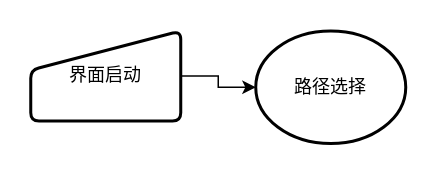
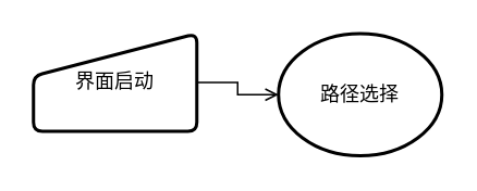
- <mxCell id="3" style="edgeStyle=orthogonalEdgeStyle;rounded=0;orthogonalLoop=1;jettySize=auto;html=1;exitX=1;exitY=0.5;exitDx=0;exitDy=0;entryX=0;entryY=0.5;entryDx=0;entryDy=0;entryPerimeter=0;" edge="1" parent="1" source="4" target="2"><mxGeometry relative="1" as="geometry" /></mxCell>
+ <mxCell id="3" style="edgeStyle=orthogonalEdgeStyle;rounded=0;orthogonalLoop=1;jettySize=auto;html=1;exitX=1;exitY=0.5;exitDx=0;exitDy=0;entryX=0;entryY=0.5;entryDx=0;entryDy=0;entryPerimeter=0;endArrow=open;" edge="1" parent="1" source="4" target="2"><mxGeometry relative="1" as="geometry" /></mxCell>
